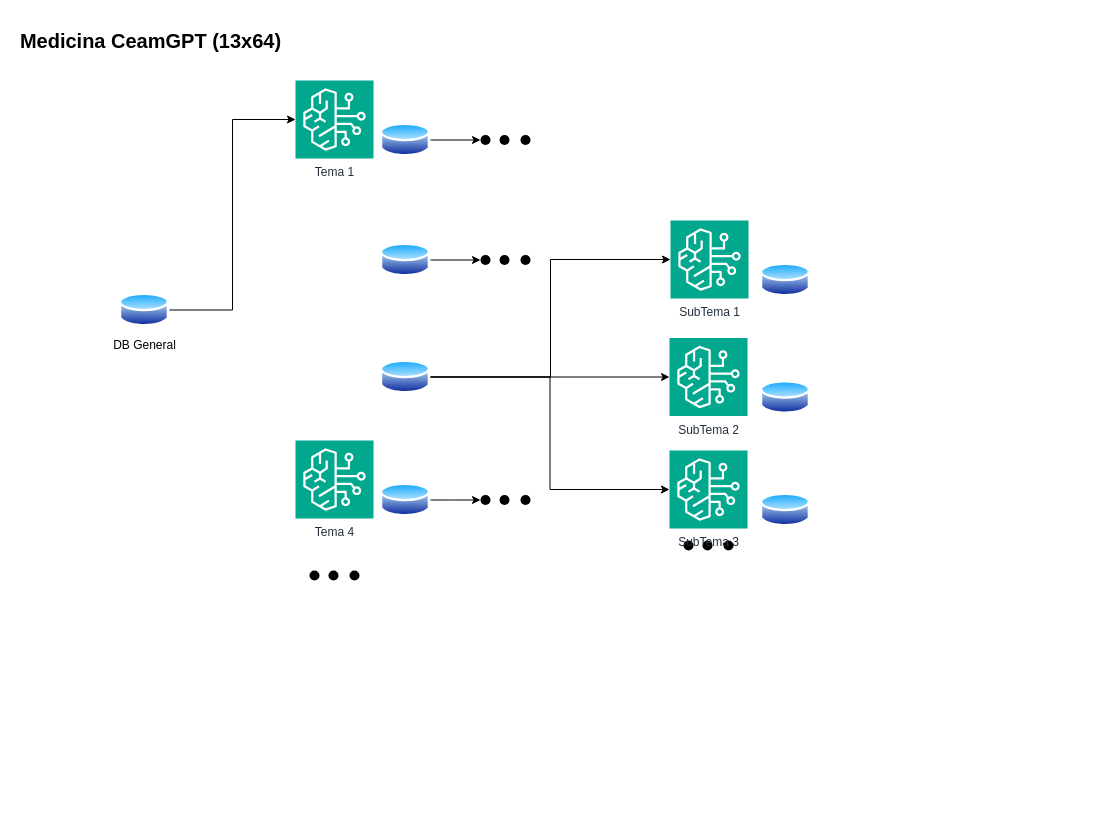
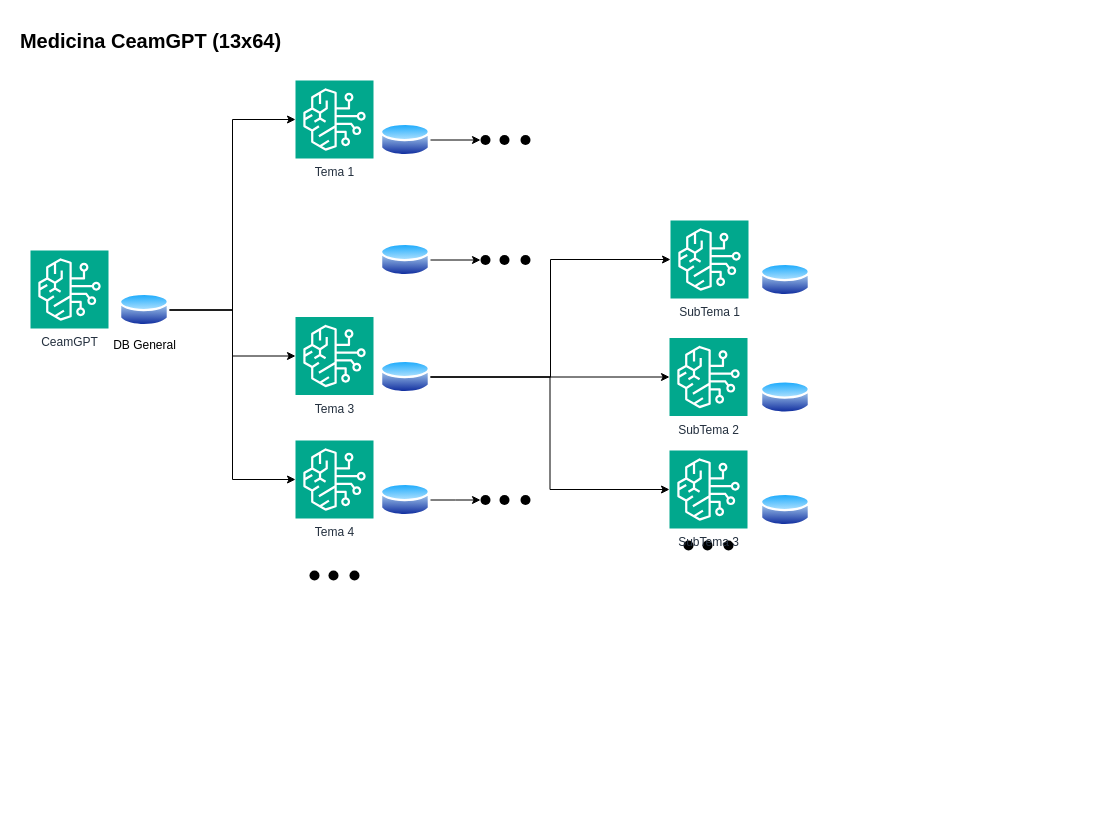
+ <mxCell id="35" value="CeamGPT" style="sketch=0;points=[[0,0,0],[0.25,0,0],[0.5,0,0],[0.75,0,0],[1,0,0],[0,1,0],[0.25,1,0],[0.5,1,0],[0.75,1,0],[1,1,0],[0,0.25,0],[0,0.5,0],[0,0.75,0],[1,0.25,0],[1,0.5,0],[1,0.75,0]];outlineConnect=0;fontColor=#232F3E;fillColor=#01A88D;strokeColor=#ffffff;dashed=0;verticalLabelPosition=bottom;verticalAlign=top;align=center;html=1;fontSize=12;fontStyle=0;aspect=fixed;shape=mxgraph.aws4.resourceIcon;resIcon=mxgraph.aws4.bedrock;" vertex="1" parent="34"><mxGeometry width="78" height="78" as="geometry" /></mxCell>
+ <mxCell id="38" style="edgeStyle=orthogonalEdgeStyle;rounded=0;orthogonalLoop=1;jettySize=auto;html=1;" edge="1" parent="3" source="36" target="5"><mxGeometry relative="1" as="geometry" /></mxCell>
+ <mxCell id="5" value="Tema 3" style="sketch=0;points=[[0,0,0],[0.25,0,0],[0.5,0,0],[0.75,0,0],[1,0,0],[0,1,0],[0.25,1,0],[0.5,1,0],[0.75,1,0],[1,1,0],[0,0.25,0],[0,0.5,0],[0,0.75,0],[1,0.25,0],[1,0.5,0],[1,0.75,0]];outlineConnect=0;fontColor=#232F3E;fillColor=#01A88D;strokeColor=#ffffff;dashed=0;verticalLabelPosition=bottom;verticalAlign=top;align=center;html=1;fontSize=12;fontStyle=0;aspect=fixed;shape=mxgraph.aws4.resourceIcon;resIcon=mxgraph.aws4.bedrock;" vertex="1" parent="3"><mxGeometry x="265" y="236.5" width="78" height="78" as="geometry" /></mxCell>
+ <mxCell id="39" style="edgeStyle=orthogonalEdgeStyle;rounded=0;orthogonalLoop=1;jettySize=auto;html=1;entryX=0;entryY=0.5;entryDx=0;entryDy=0;entryPerimeter=0;" edge="1" parent="3" source="36" target="6"><mxGeometry relative="1" as="geometry" /></mxCell>
